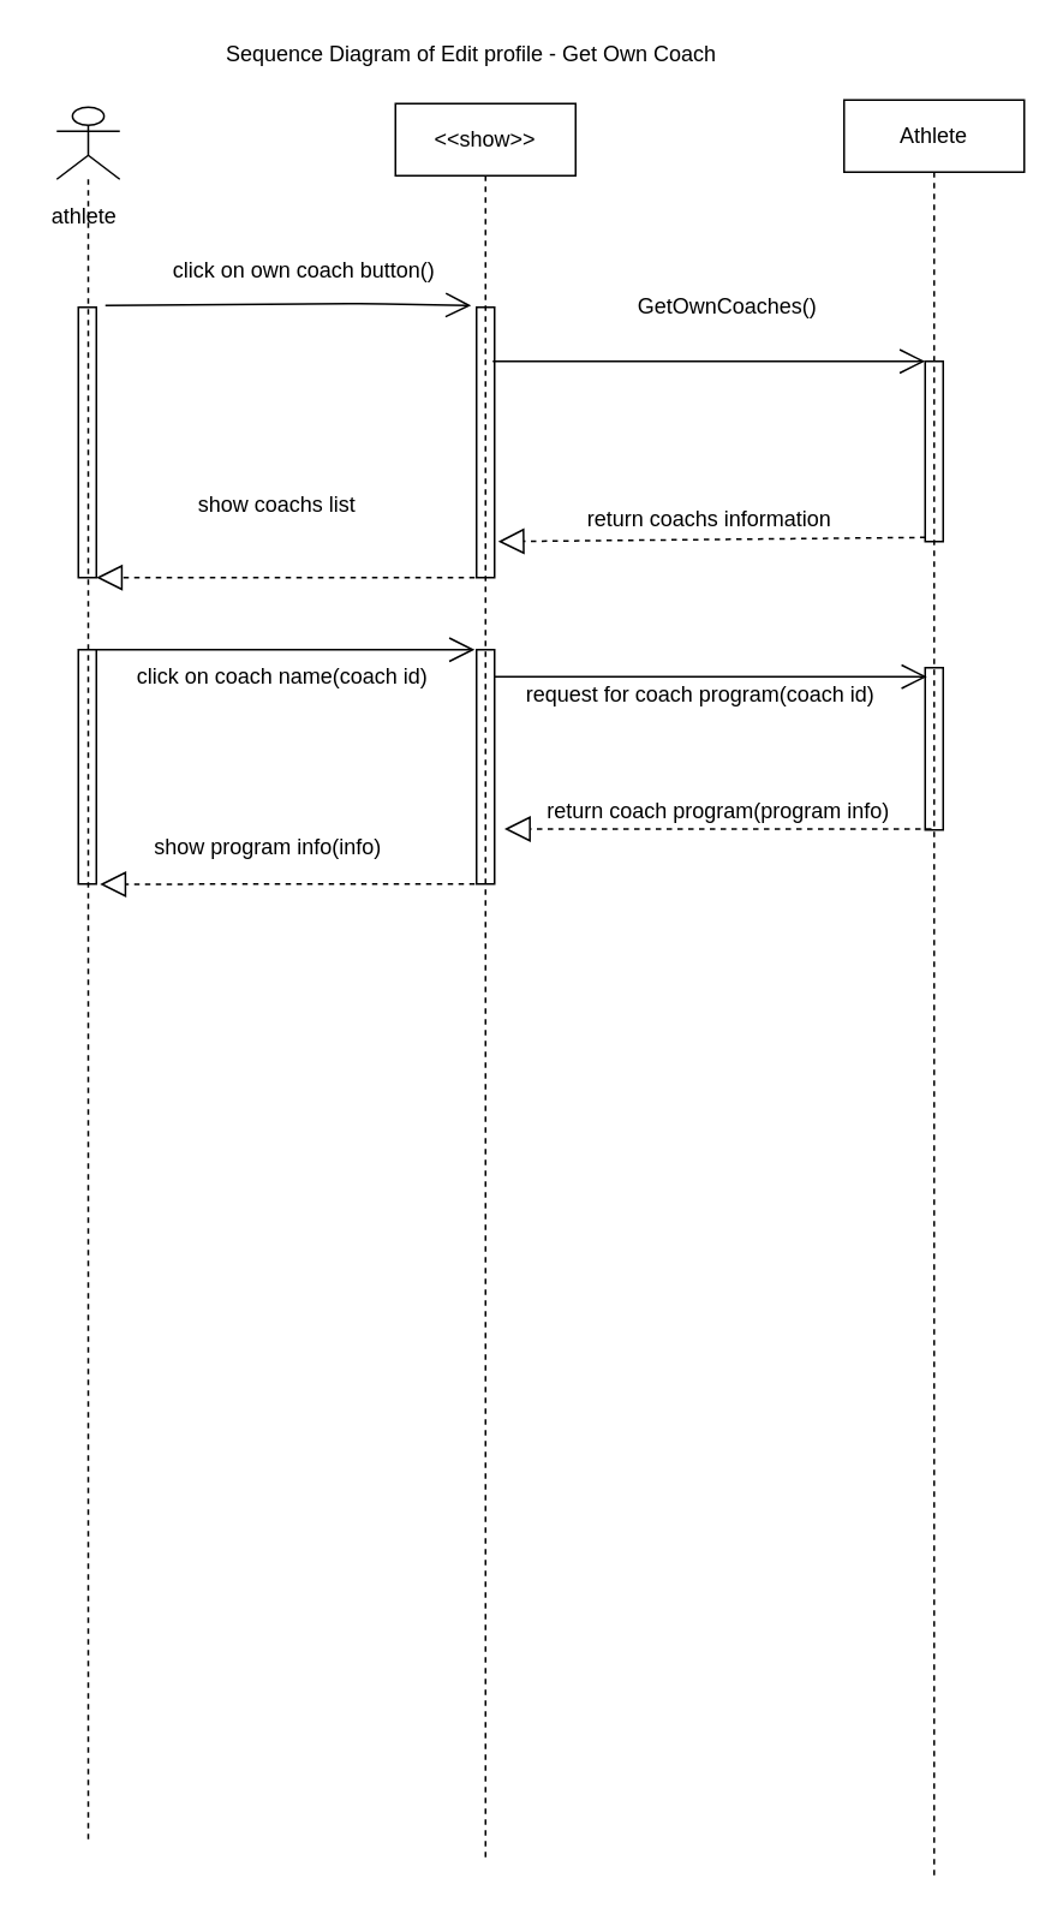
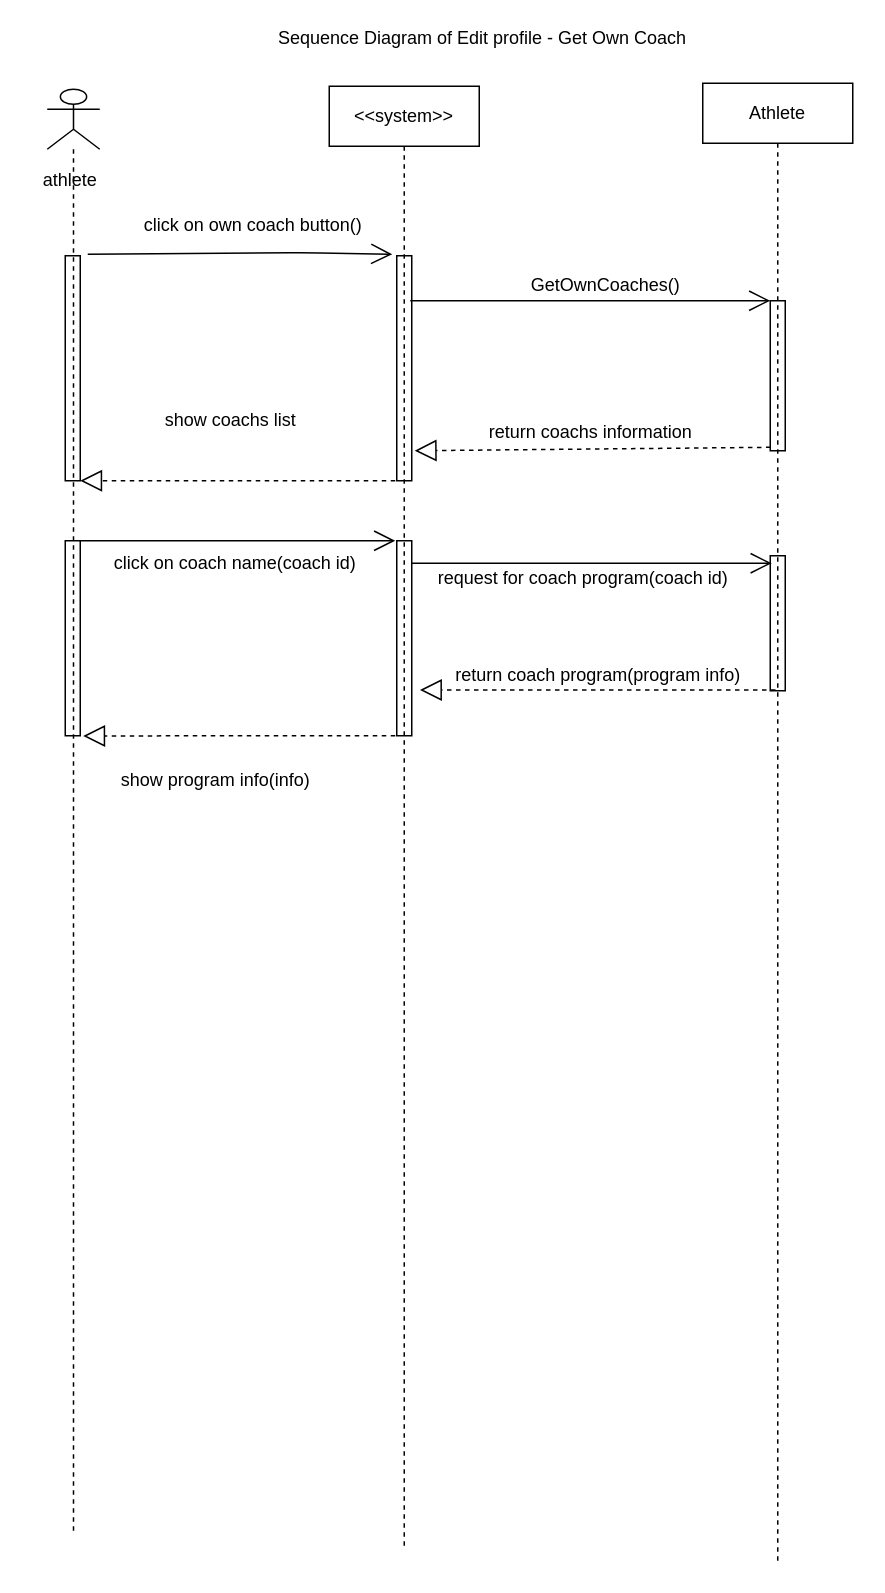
- <mxCell id="16" value="Sequence Diagram of Edit profile - Get Own Coach&amp;nbsp;" style="text;html=1;strokeColor=none;fillColor=none;align=center;verticalAlign=middle;whiteSpace=wrap;rounded=0;" parent="1" vertex="1"><mxGeometry x="98" y="20" width="330" height="20" as="geometry" /></mxCell>
+ <mxCell id="16" value="Sequence Diagram of Edit profile - Get Own Coach&amp;nbsp;" style="text;html=1;strokeColor=none;fillColor=none;align=center;verticalAlign=middle;whiteSpace=wrap;rounded=0;" parent="1" vertex="1"><mxGeometry x="158" y="15" width="330" height="20" as="geometry" /></mxCell>
- <mxCell id="23" value="&lt;span style=&quot;white-space: nowrap&quot;&gt;&amp;lt;&amp;lt;show&amp;gt;&amp;gt;&lt;/span&gt;" style="shape=umlLifeline;perimeter=lifelinePerimeter;whiteSpace=wrap;html=1;container=1;collapsible=0;recursiveResize=0;outlineConnect=0;" parent="1" vertex="1"><mxGeometry x="219" y="57" width="100" height="973" as="geometry" /></mxCell>
+ <mxCell id="23" value="&lt;span style=&quot;white-space: nowrap&quot;&gt;&amp;lt;&amp;lt;system&amp;gt;&amp;gt;&lt;/span&gt;" style="shape=umlLifeline;perimeter=lifelinePerimeter;whiteSpace=wrap;html=1;container=1;collapsible=0;recursiveResize=0;outlineConnect=0;" parent="1" vertex="1"><mxGeometry x="219" y="57" width="100" height="973" as="geometry" /></mxCell>
- <mxCell id="11" value="GetOwnCoaches()" style="text;html=1;align=center;verticalAlign=middle;resizable=0;points=[];;autosize=1;" parent="1" vertex="1"><mxGeometry x="348" y="160" width="110" height="20" as="geometry" /></mxCell>
+ <mxCell id="11" value="GetOwnCoaches()" style="text;html=1;align=center;verticalAlign=middle;resizable=0;points=[];;autosize=1;" parent="1" vertex="1"><mxGeometry x="348" y="180" width="110" height="20" as="geometry" /></mxCell>
- <mxCell id="15" value="show program info(info)" style="text;html=1;align=center;verticalAlign=middle;resizable=0;points=[];;autosize=1;" parent="1" vertex="1"><mxGeometry x="78" y="460" width="140" height="20" as="geometry" /></mxCell>
+ <mxCell id="15" value="show program info(info)" style="text;html=1;align=center;verticalAlign=middle;resizable=0;points=[];;autosize=1;" parent="1" vertex="1"><mxGeometry x="73" y="510" width="140" height="20" as="geometry" /></mxCell>
